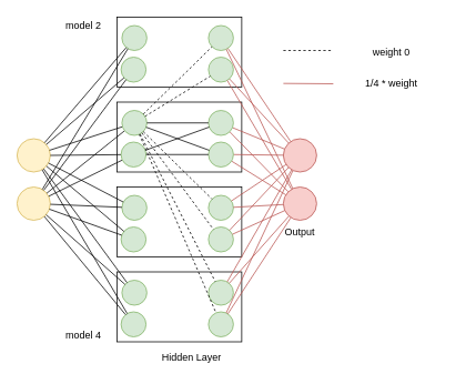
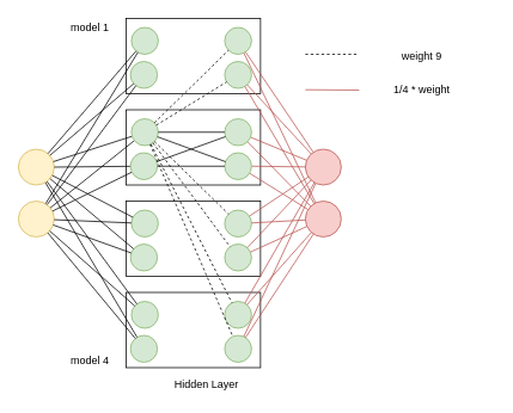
- <mxCell id="21" value="model 2" style="text;html=1;strokeColor=none;fillColor=none;align=center;verticalAlign=middle;whiteSpace=wrap;rounded=0;shadow=1;strokeWidth=1.5;" parent="1" vertex="1"><mxGeometry x="50" y="20" width="100" height="20" as="geometry" /></mxCell>
+ <mxCell id="21" value="model 1" style="text;html=1;strokeColor=none;fillColor=none;align=center;verticalAlign=middle;whiteSpace=wrap;rounded=0;shadow=1;strokeWidth=1.5;" parent="1" vertex="1"><mxGeometry x="50" y="20" width="100" height="20" as="geometry" /></mxCell>
- <mxCell id="17" value="weight 0" style="text;html=1;strokeColor=none;fillColor=none;align=center;verticalAlign=middle;whiteSpace=wrap;rounded=0;shadow=1;strokeWidth=1.5;" parent="1" vertex="1"><mxGeometry x="390" y="52" width="160" height="20" as="geometry" /></mxCell>
+ <mxCell id="17" value="weight 9" style="text;html=1;strokeColor=none;fillColor=none;align=center;verticalAlign=middle;whiteSpace=wrap;rounded=0;shadow=1;strokeWidth=1.5;" parent="1" vertex="1"><mxGeometry x="390" y="52" width="160" height="20" as="geometry" /></mxCell>
- <mxCell id="20" value="Output" style="text;html=1;strokeColor=none;fillColor=none;align=center;verticalAlign=middle;whiteSpace=wrap;rounded=0;shadow=1;strokeWidth=1.5;" parent="1" vertex="1"><mxGeometry x="310" y="268" width="100" height="20" as="geometry" /></mxCell>
